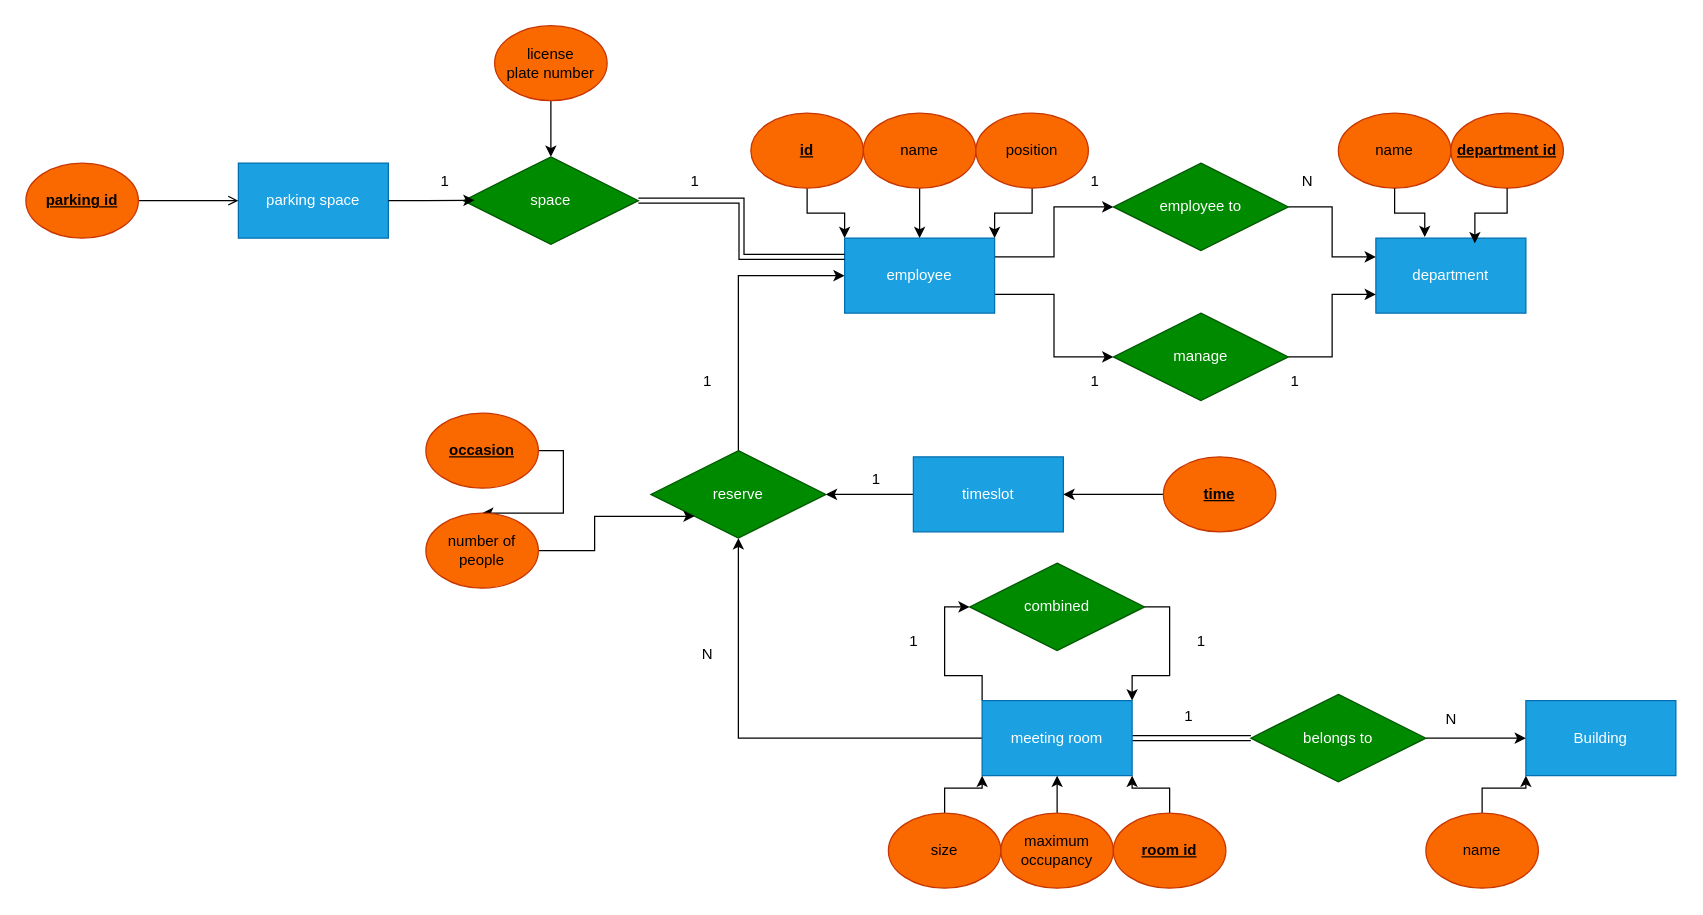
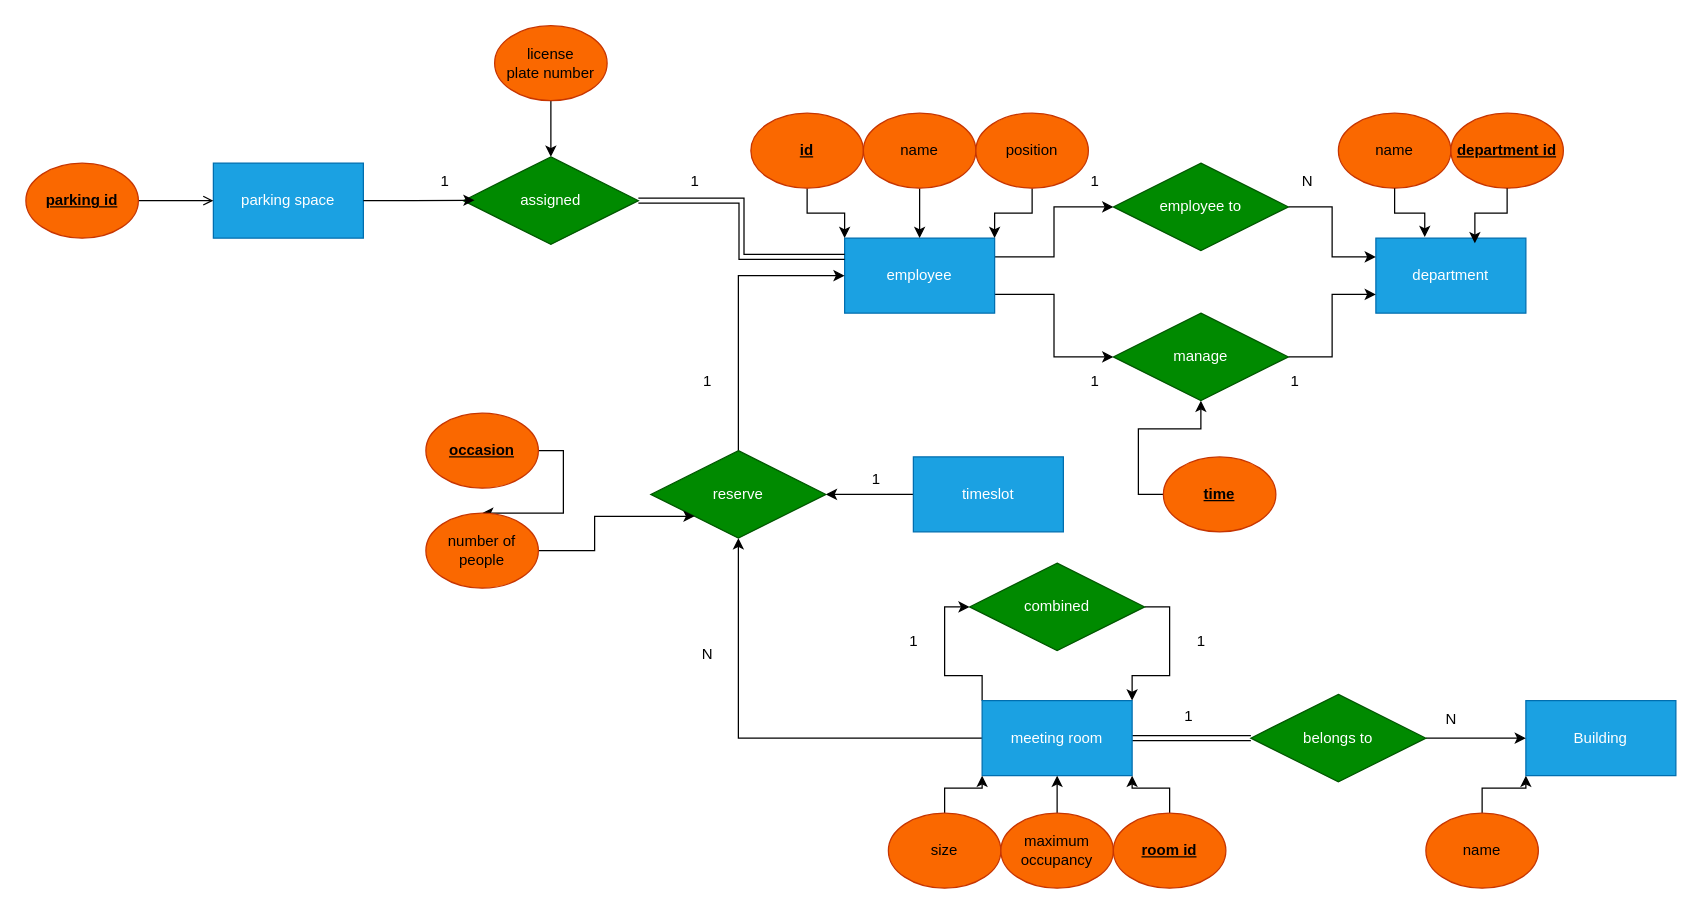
- <mxCell id="58" value="&lt;div&gt;parking space&lt;/div&gt;" style="rounded=0;whiteSpace=wrap;html=1;fillColor=#1ba1e2;strokeColor=#006EAF;fontColor=#ffffff;" vertex="1" parent="1"><mxGeometry x="190" y="130" width="120" height="60" as="geometry" /></mxCell>
+ <mxCell id="58" value="&lt;div&gt;parking space&lt;/div&gt;" style="rounded=0;whiteSpace=wrap;html=1;fillColor=#1ba1e2;strokeColor=#006EAF;fontColor=#ffffff;" vertex="1" parent="1"><mxGeometry x="170" y="130" width="120" height="60" as="geometry" /></mxCell>
- <mxCell id="62" value="space" style="rhombus;whiteSpace=wrap;html=1;fillColor=#008a00;fontColor=#ffffff;strokeColor=#005700;" vertex="1" parent="1"><mxGeometry x="370" y="125" width="140" height="70" as="geometry" /></mxCell>
+ <mxCell id="62" value="assigned" style="rhombus;whiteSpace=wrap;html=1;fillColor=#008a00;fontColor=#ffffff;strokeColor=#005700;" vertex="1" parent="1"><mxGeometry x="370" y="125" width="140" height="70" as="geometry" /></mxCell>
- <mxCell id="47" style="edgeStyle=orthogonalEdgeStyle;rounded=0;orthogonalLoop=1;jettySize=auto;html=1;exitX=0;exitY=0.5;exitDx=0;exitDy=0;entryX=1;entryY=0.5;entryDx=0;entryDy=0;" edge="1" parent="1" source="48" target="46"><mxGeometry relative="1" as="geometry" /></mxCell>
+ <mxCell id="47" style="edgeStyle=orthogonalEdgeStyle;rounded=0;orthogonalLoop=1;jettySize=auto;html=1;exitX=0;exitY=0.5;exitDx=0;exitDy=0;" edge="1" parent="1" source="48" target="19"><mxGeometry relative="1" as="geometry" /></mxCell>
